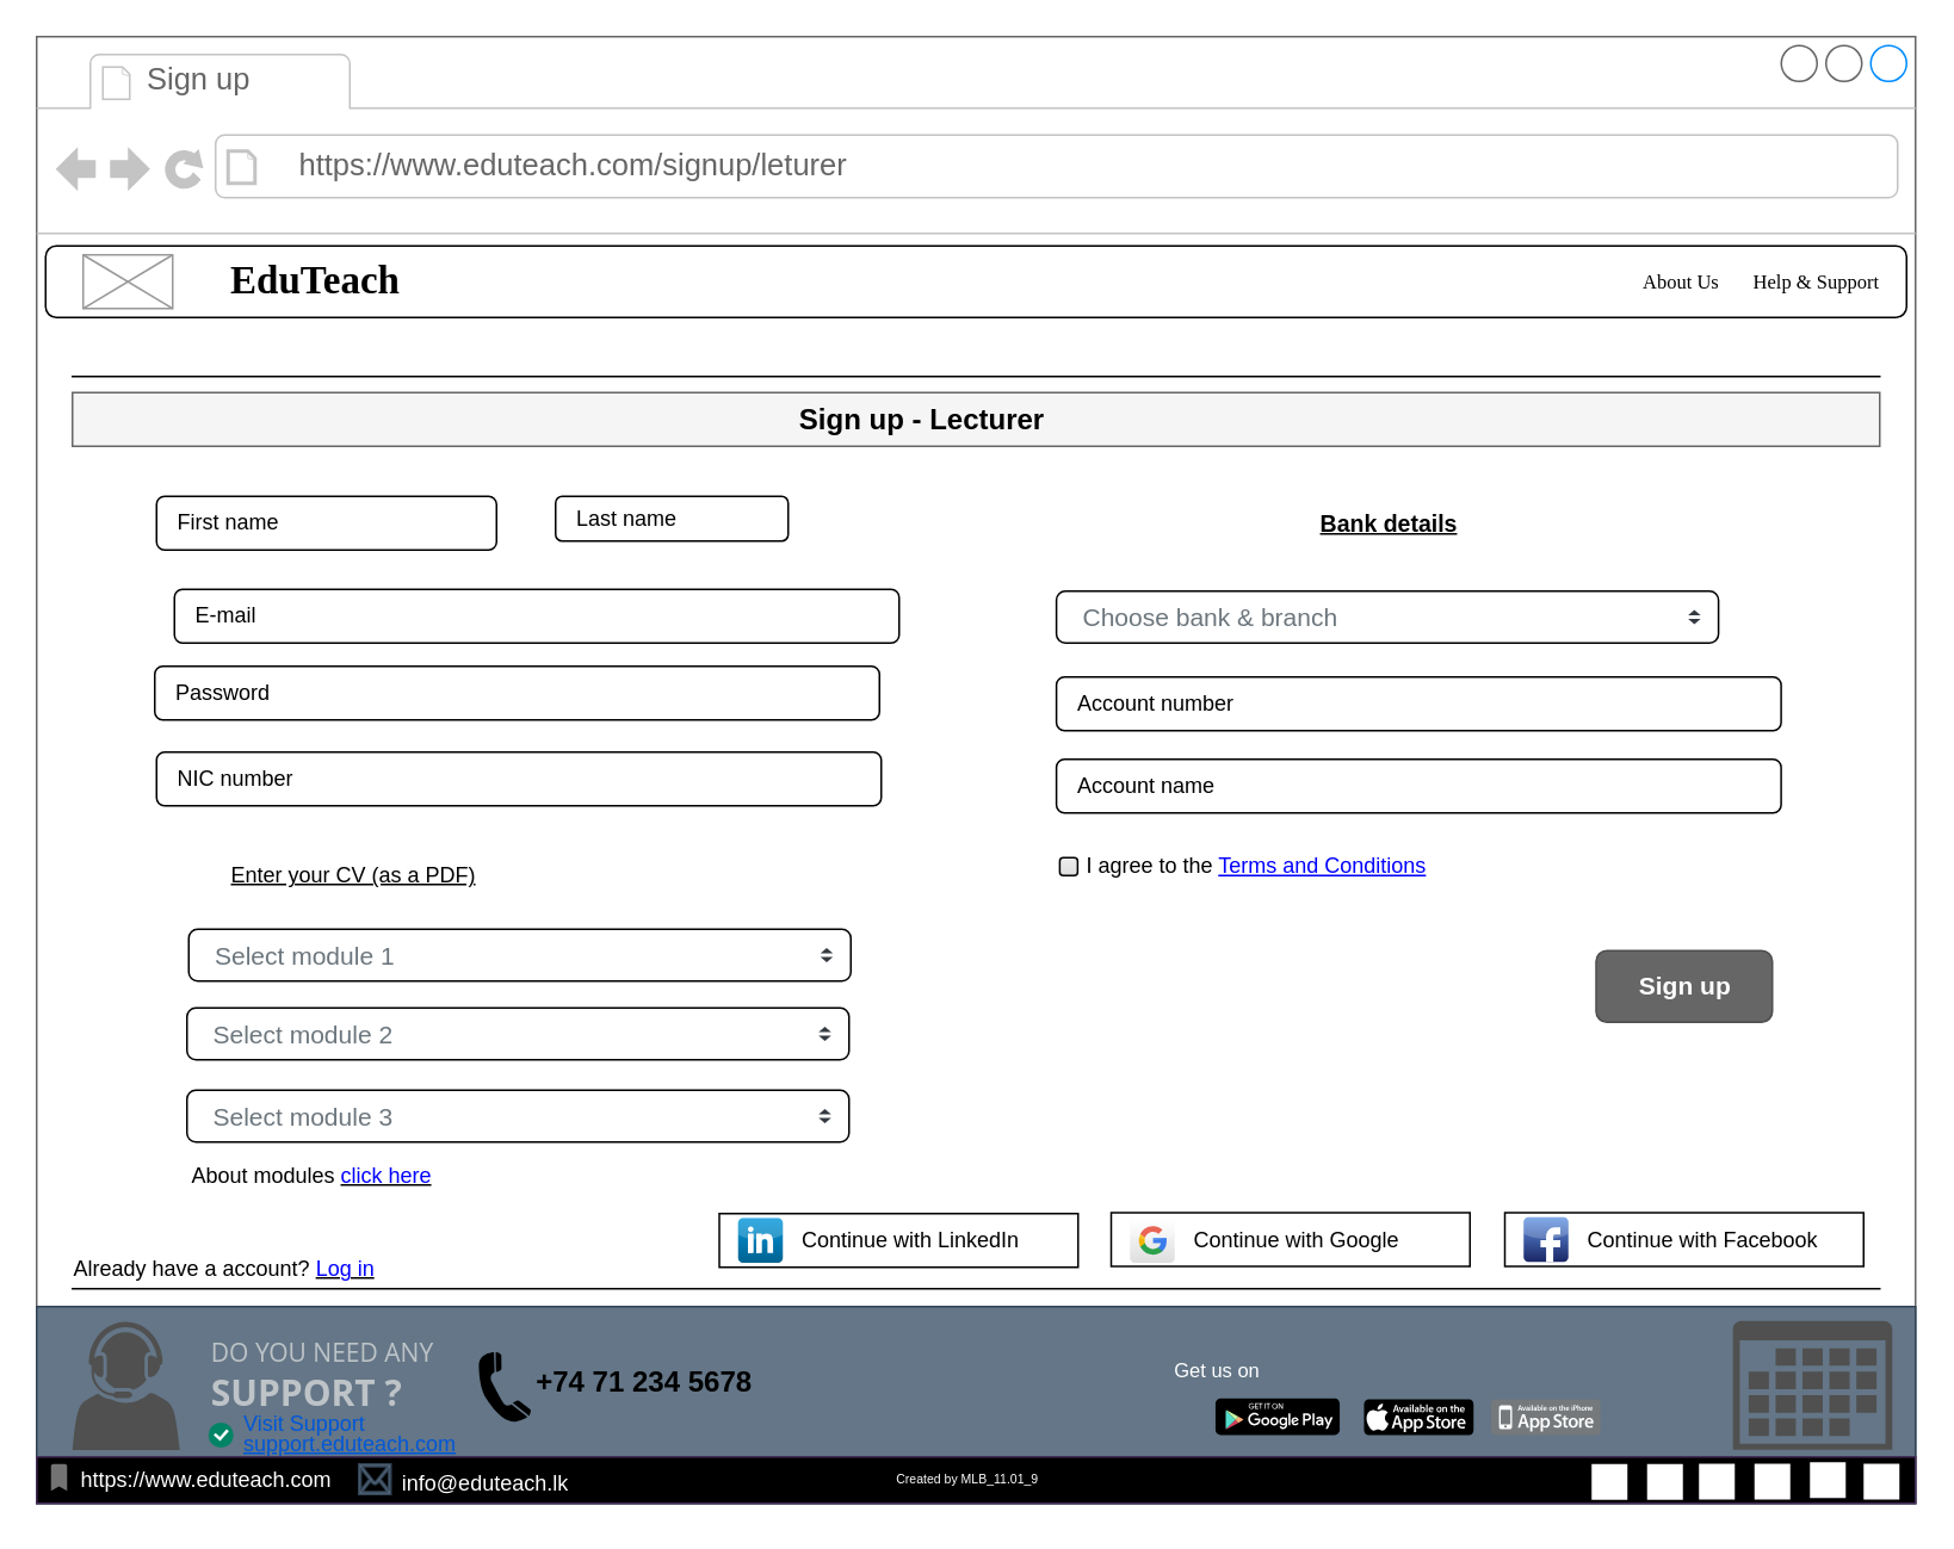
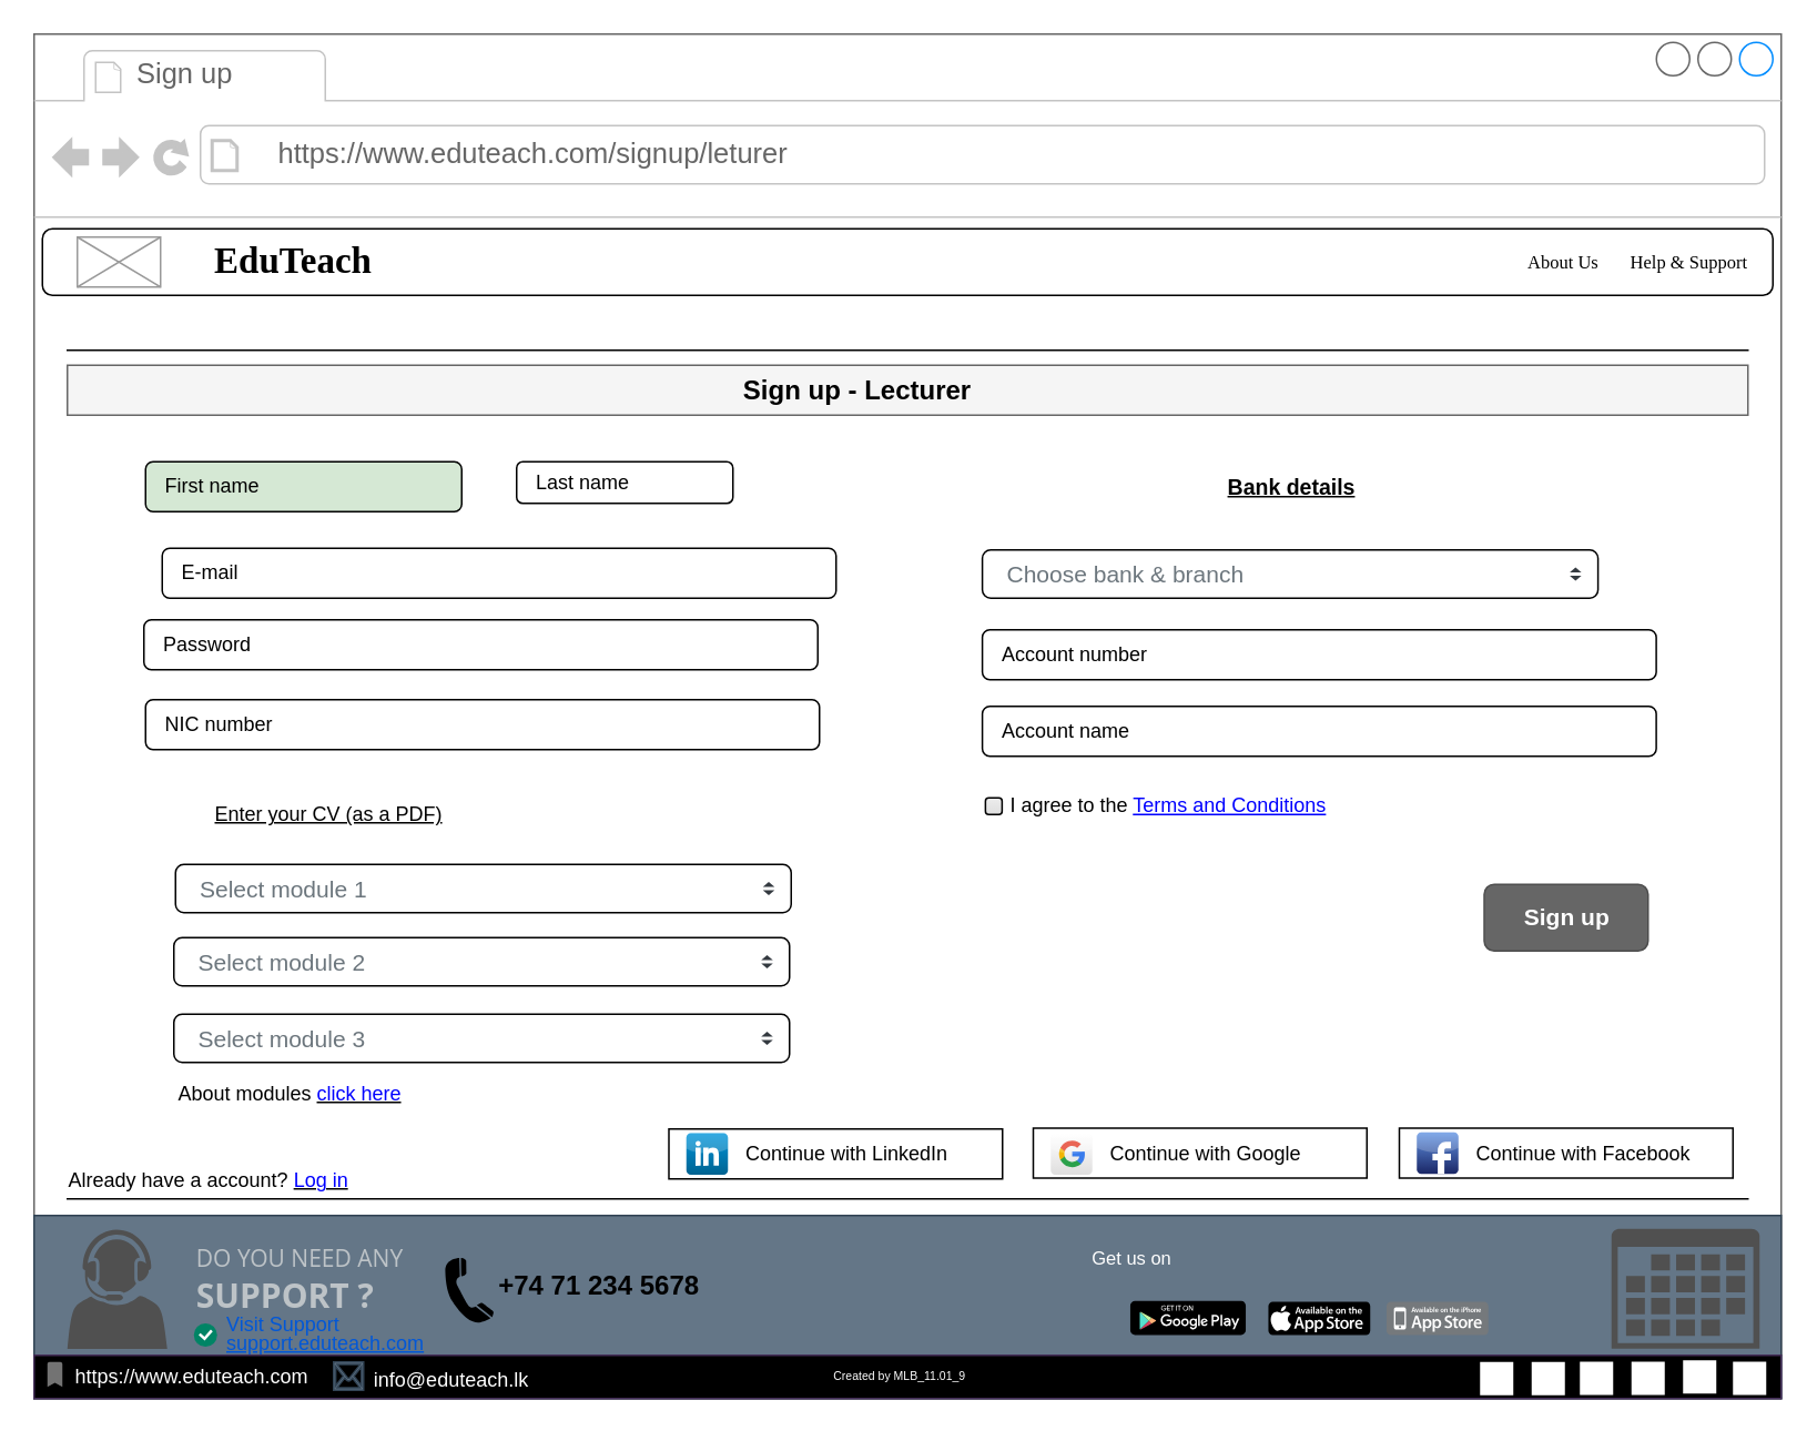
- <mxCell id="37" value="&amp;nbsp; &amp;nbsp;First name" style="rounded=1;whiteSpace=wrap;html=1;align=left;" parent="1" vertex="1"><mxGeometry x="87" y="277" width="190" height="30" as="geometry" /></mxCell>
+ <mxCell id="37" value="&amp;nbsp; &amp;nbsp;First name" style="rounded=1;whiteSpace=wrap;html=1;align=left;fillColor=#d5e8d4;" parent="1" vertex="1"><mxGeometry x="87" y="277" width="190" height="30" as="geometry" /></mxCell>
- <mxCell id="13" value="&lt;font style=&quot;font-size: 11px;&quot; color=&quot;#ffffff&quot;&gt;Get us on&lt;/font&gt;" style="text;html=1;strokeColor=none;fillColor=none;align=center;verticalAlign=middle;whiteSpace=wrap;rounded=0;" parent="1" vertex="1"><mxGeometry x="650" y="751.25" width="60" height="30" as="geometry" /></mxCell>
+ <mxCell id="13" value="&lt;font style=&quot;font-size: 11px;&quot; color=&quot;#ffffff&quot;&gt;Get us on&lt;/font&gt;" style="text;html=1;strokeColor=none;fillColor=none;align=center;verticalAlign=middle;whiteSpace=wrap;rounded=0;" parent="1" vertex="1"><mxGeometry x="650" y="741.25" width="60" height="30" as="geometry" /></mxCell>
